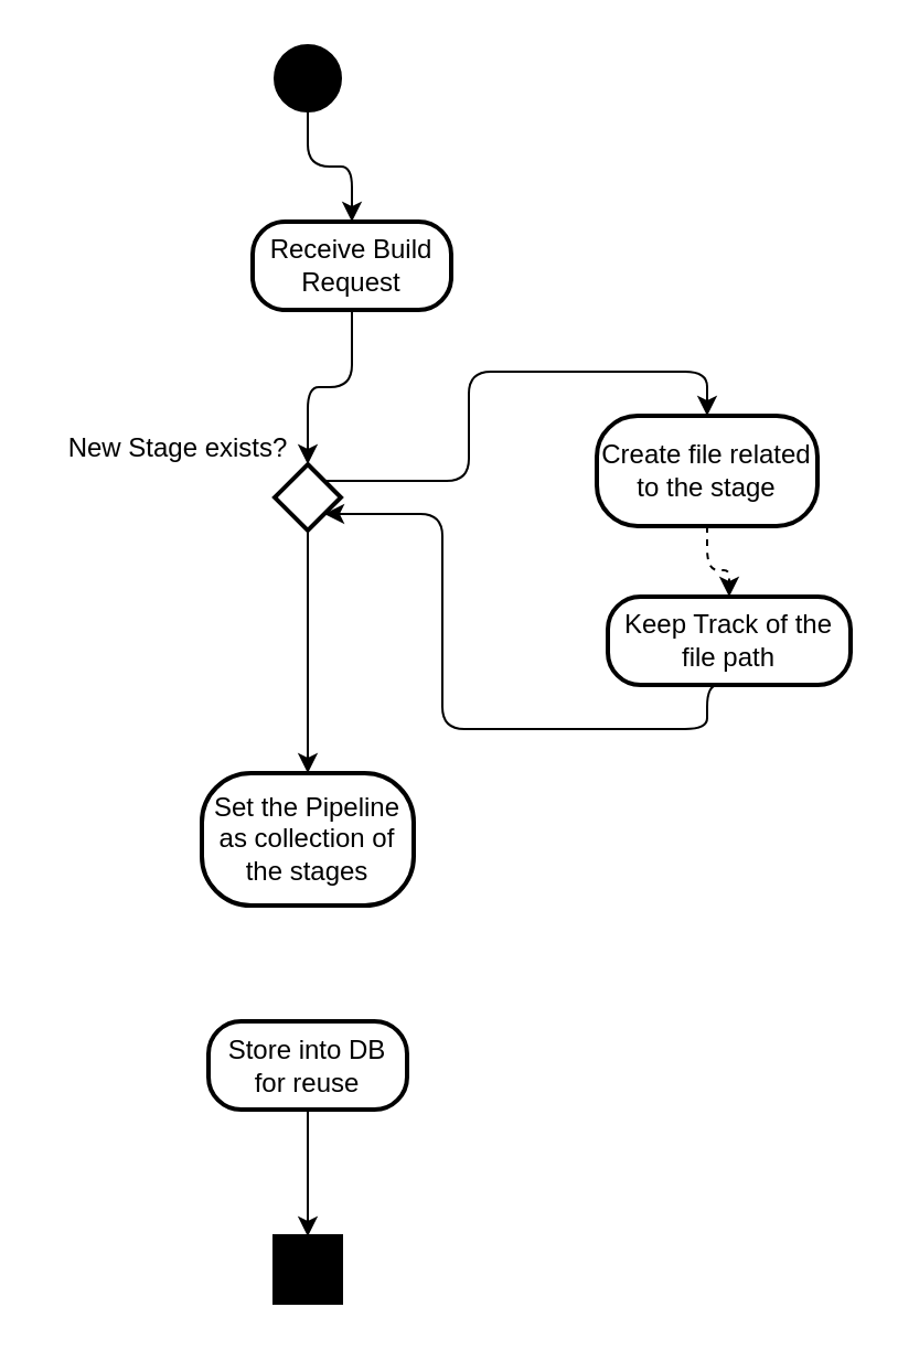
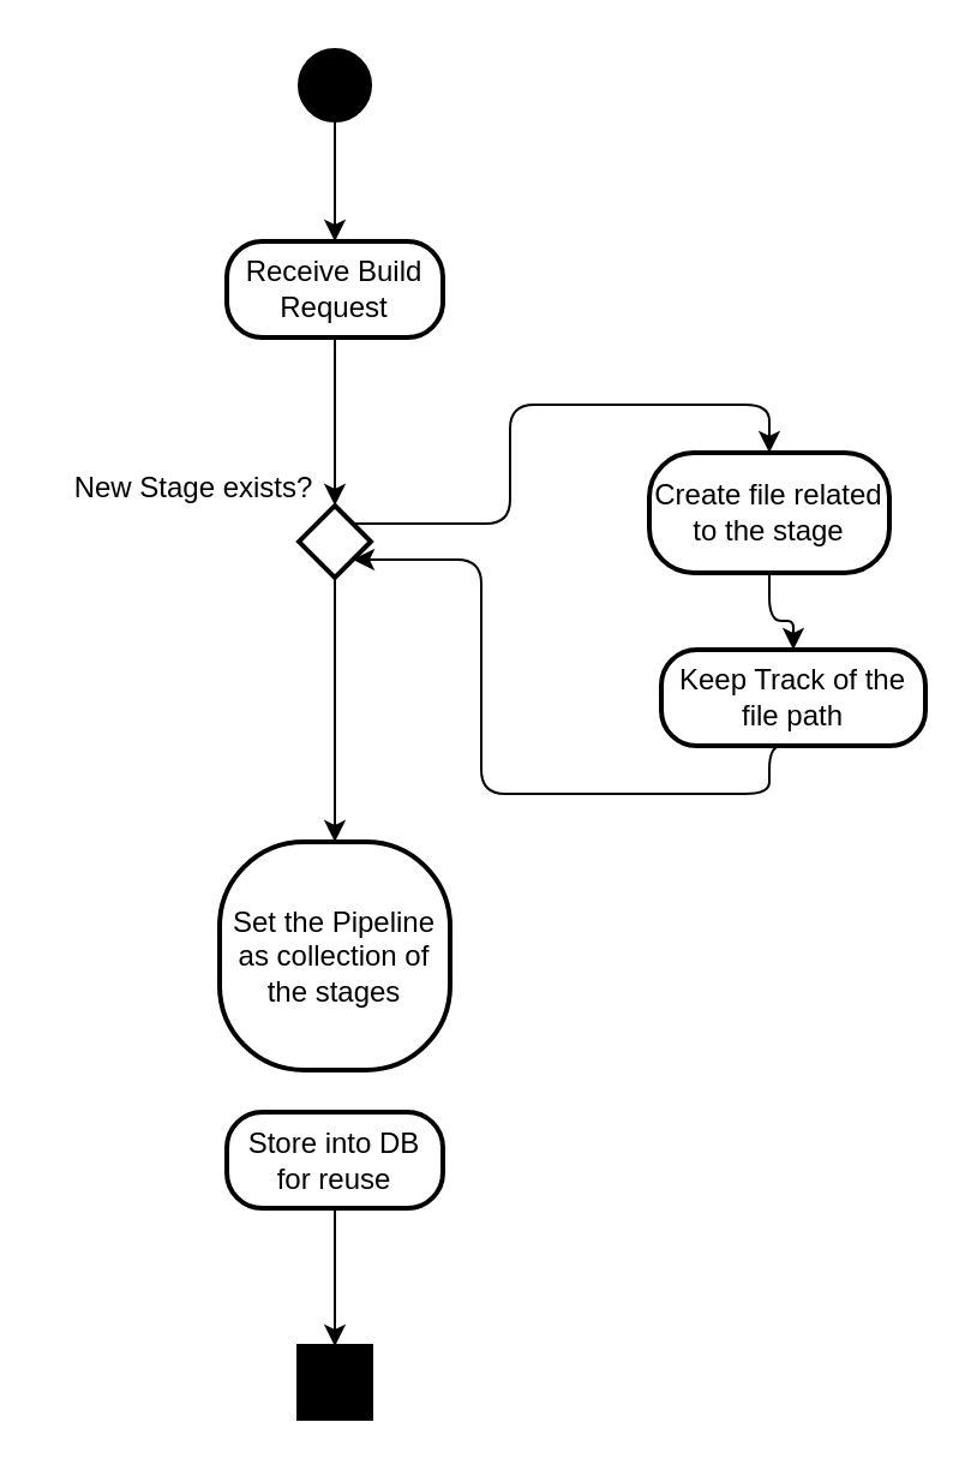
- <mxCell id="3" value="Receive Build Request" style="rounded=1;whiteSpace=wrap;html=1;strokeWidth=2;arcSize=37" parent="1" vertex="1"><mxGeometry x="114" y="100" width="90" height="40" as="geometry" /></mxCell>
+ <mxCell id="3" value="Receive Build Request" style="rounded=1;whiteSpace=wrap;html=1;strokeWidth=2;arcSize=37" parent="1" vertex="1"><mxGeometry x="94" y="100" width="90" height="40" as="geometry" /></mxCell>
- <mxCell id="13" value="" style="edgeStyle=orthogonalEdgeStyle;rounded=1;orthogonalLoop=1;jettySize=auto;html=1;exitX=0.5;exitY=1;exitDx=0;exitDy=0;startArrow=none;startFill=0;endArrow=classic;endFill=1;startSize=6;endSize=6;align=center;fontSize=12;labelBackgroundColor=none;dashed=1;" parent="1" source="11" target="14" edge="1"><mxGeometry width="40" height="40" relative="1" as="geometry"><mxPoint x="320" y="260" as="sourcePoint" /><mxPoint x="320" y="290" as="targetPoint" /></mxGeometry></mxCell>
+ <mxCell id="13" value="" style="edgeStyle=orthogonalEdgeStyle;rounded=1;orthogonalLoop=1;jettySize=auto;html=1;exitX=0.5;exitY=1;exitDx=0;exitDy=0;startArrow=none;startFill=0;endArrow=classic;endFill=1;startSize=6;endSize=6;align=center;fontSize=12;labelBackgroundColor=none;" parent="1" source="11" target="14" edge="1"><mxGeometry width="40" height="40" relative="1" as="geometry"><mxPoint x="320" y="260" as="sourcePoint" /><mxPoint x="320" y="290" as="targetPoint" /></mxGeometry></mxCell>
- <mxCell id="16" value="Set the Pipeline as collection of the stages" style="rounded=1;whiteSpace=wrap;html=1;strokeWidth=2;arcSize=37" parent="1" vertex="1"><mxGeometry x="91" y="350" width="96" height="60" as="geometry" /></mxCell>
+ <mxCell id="16" value="Set the Pipeline as collection of the stages" style="rounded=1;whiteSpace=wrap;html=1;strokeWidth=2;arcSize=37" parent="1" vertex="1"><mxGeometry x="91" y="350" width="96" height="95" as="geometry" /></mxCell>
